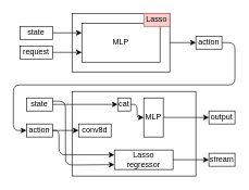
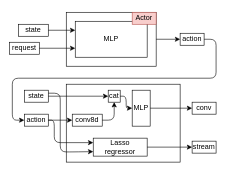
- <mxCell id="6" value="Lasso" style="text;html=1;strokeColor=#b85450;fillColor=#f8cecc;align=center;verticalAlign=middle;whiteSpace=wrap;rounded=0;" vertex="1" parent="1"><mxGeometry x="220" y="20" width="40" height="20" as="geometry" /></mxCell>
+ <mxCell id="6" value="Actor" style="text;html=1;strokeColor=#b85450;fillColor=#f8cecc;align=center;verticalAlign=middle;whiteSpace=wrap;rounded=0;" vertex="1" parent="1"><mxGeometry x="220" y="20" width="40" height="20" as="geometry" /></mxCell>
- <mxCell id="4" value="request" style="text;html=1;strokeColor=#000000;fillColor=none;align=center;verticalAlign=middle;whiteSpace=wrap;rounded=0;" vertex="1" parent="1"><mxGeometry x="30" y="70" width="50" height="20" as="geometry" /></mxCell>
+ <mxCell id="4" value="request" style="text;html=1;strokeColor=#000000;fillColor=none;align=center;verticalAlign=middle;whiteSpace=wrap;rounded=0;" vertex="1" parent="1"><mxGeometry x="15" y="70" width="50" height="20" as="geometry" /></mxCell>
- <mxCell id="21" value="output" style="text;html=1;strokeColor=#000000;fillColor=#ffffff;align=center;verticalAlign=middle;whiteSpace=wrap;rounded=0;" vertex="1" parent="1"><mxGeometry x="320" y="170" width="40" height="20" as="geometry" /></mxCell>
+ <mxCell id="21" value="conv" style="text;html=1;strokeColor=#000000;fillColor=#ffffff;align=center;verticalAlign=middle;whiteSpace=wrap;rounded=0;" vertex="1" parent="1"><mxGeometry x="320" y="170" width="40" height="20" as="geometry" /></mxCell>
+ <mxCell id="18" value="" style="edgeStyle=segmentEdgeStyle;endArrow=classic;html=1;exitX=1;exitY=0.5;exitDx=0;exitDy=0;entryX=0.5;entryY=1;entryDx=0;entryDy=0;" edge="1" parent="1" source="12" target="13"><mxGeometry width="50" height="50" relative="1" as="geometry"><mxPoint x="690" y="390" as="sourcePoint" /><mxPoint x="740" y="340" as="targetPoint" /><Array as="points"><mxPoint x="190" y="200" /></Array></mxGeometry></mxCell>
- <mxCell id="22" value="Lasso &lt;br&gt;regressor" style="text;html=1;strokeColor=#000000;fillColor=#ffffff;align=center;verticalAlign=middle;whiteSpace=wrap;rounded=0;" vertex="1" parent="1"><mxGeometry x="175" y="230" width="90" height="30" as="geometry" /></mxCell>
+ <mxCell id="22" value="Lasso &lt;br&gt;regressor" style="text;html=1;strokeColor=#000000;fillColor=#ffffff;align=center;verticalAlign=middle;whiteSpace=wrap;rounded=0;" vertex="1" parent="1"><mxGeometry x="155" y="230" width="90" height="30" as="geometry" /></mxCell>
